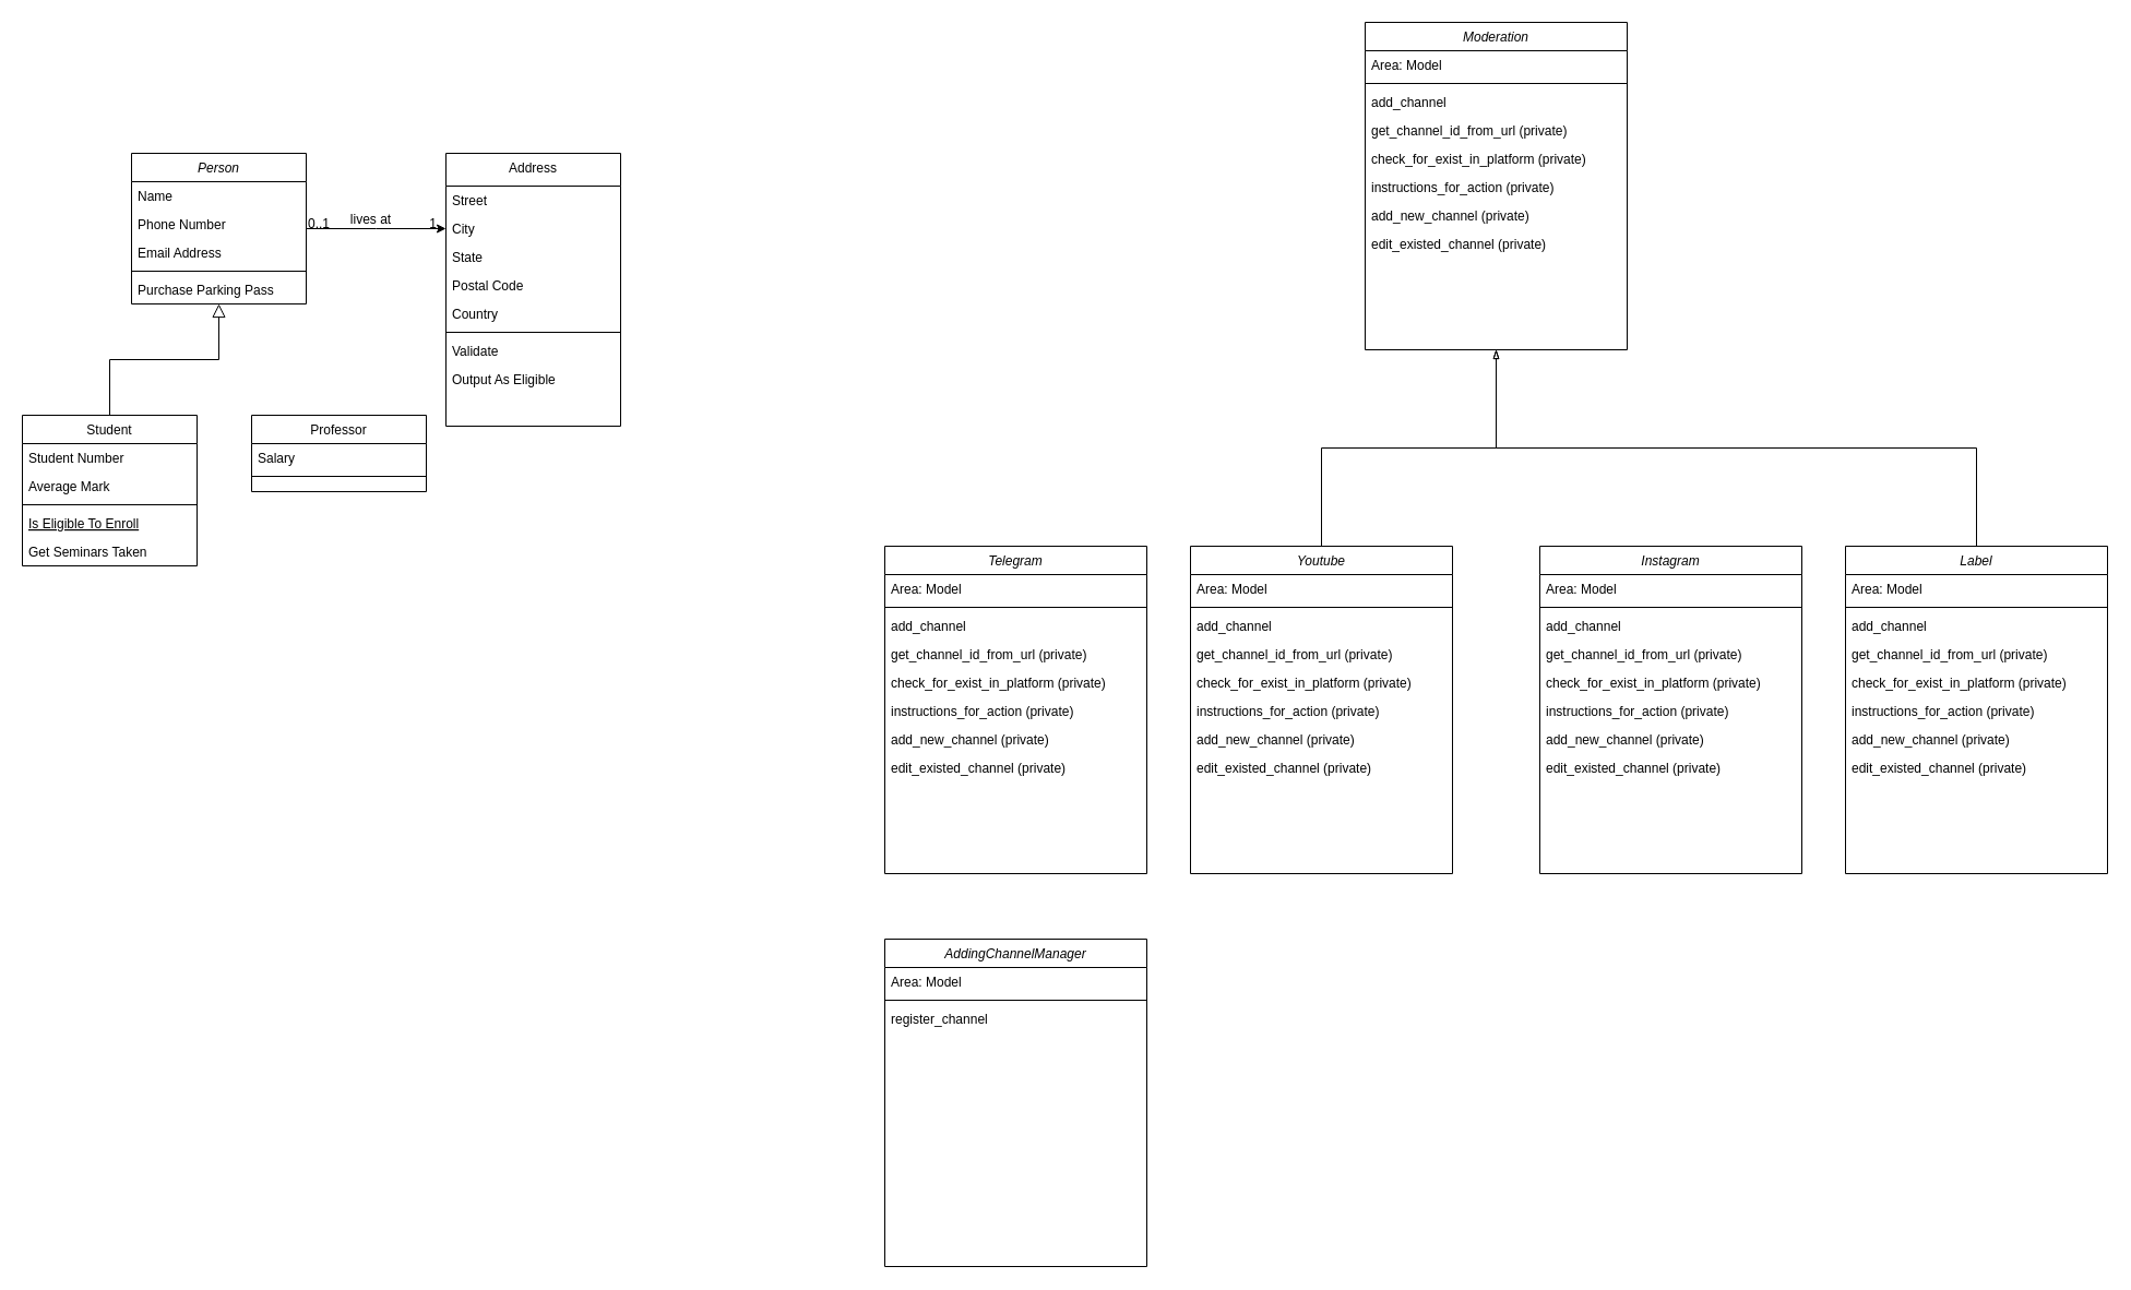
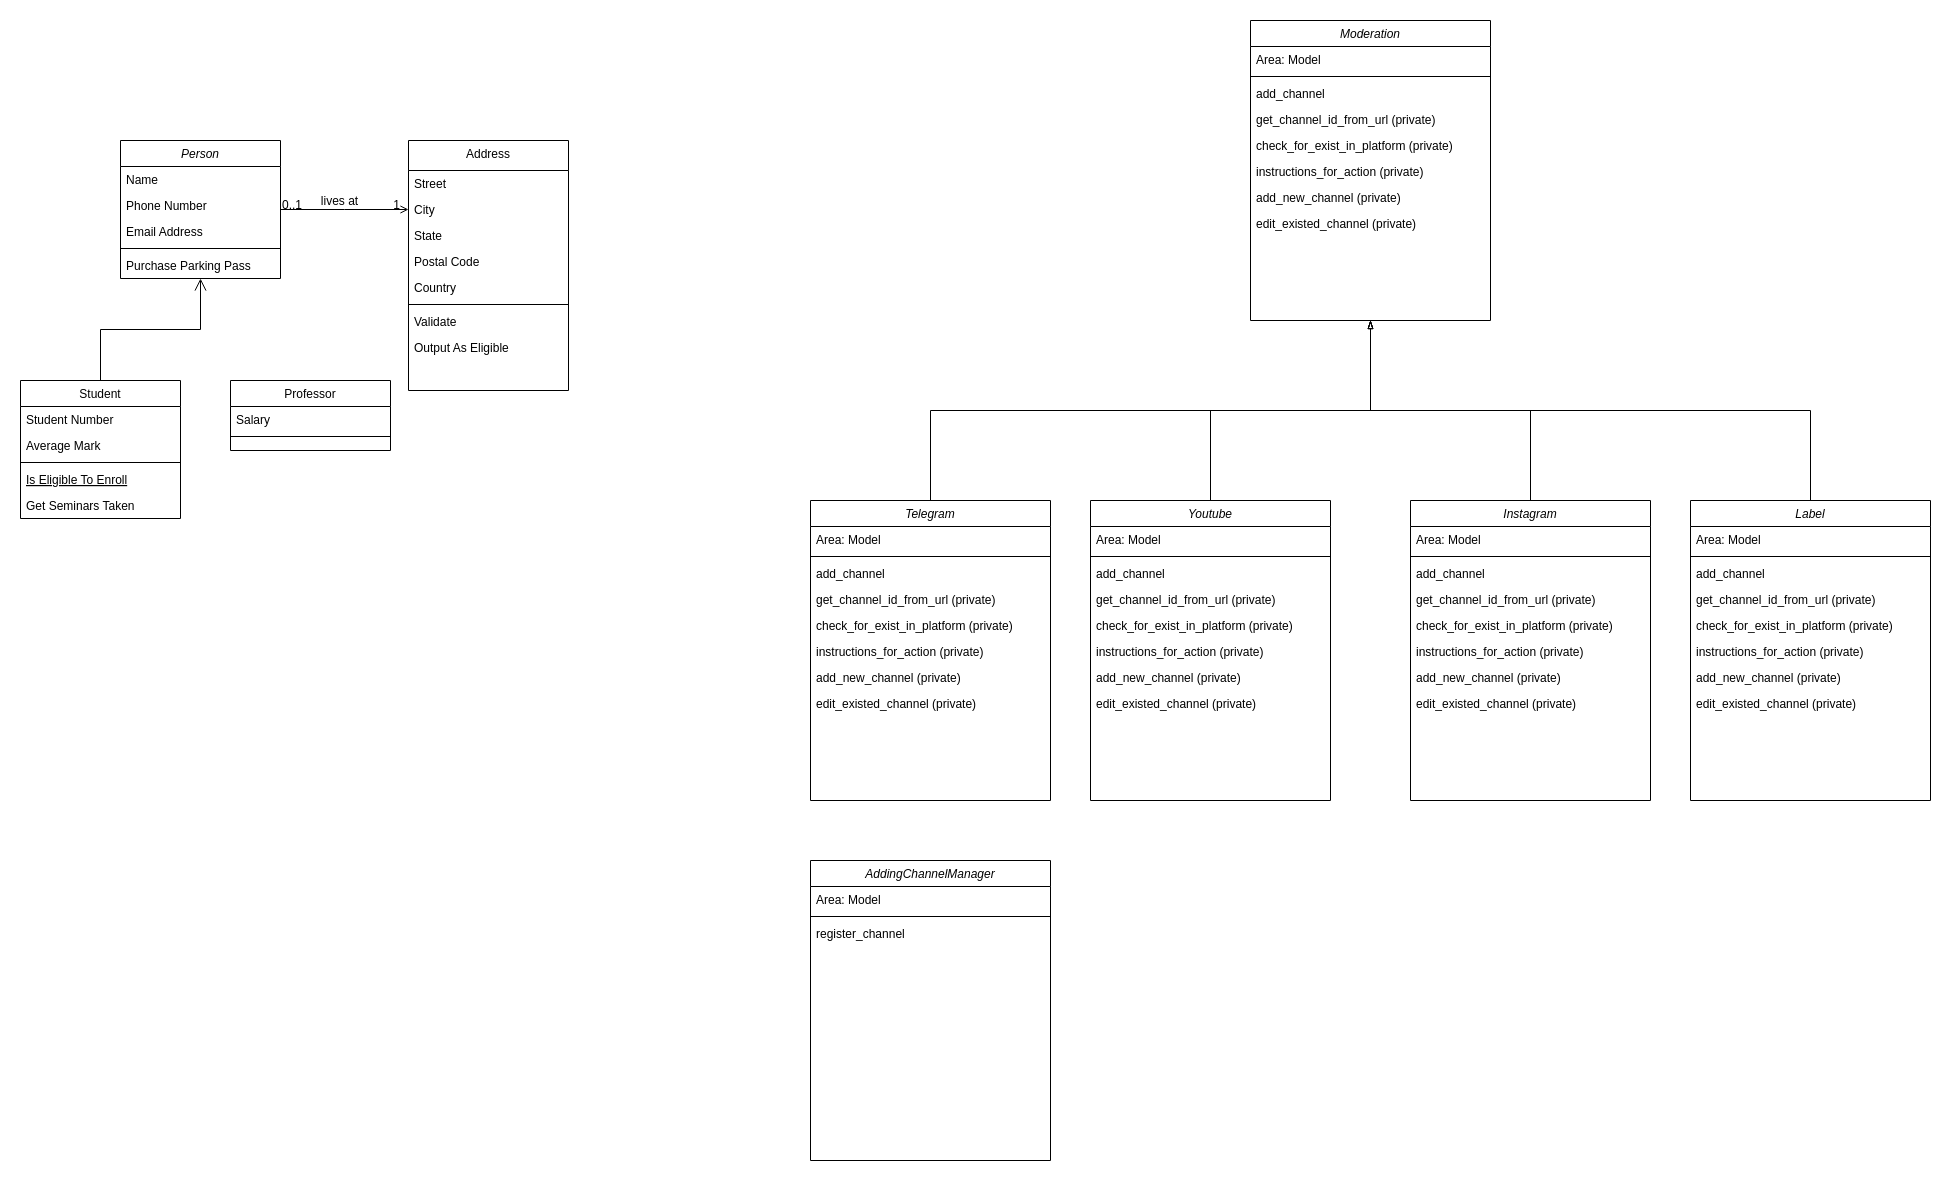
- <mxCell id="27" value="" style="endArrow=classic;shadow=0;strokeWidth=1;rounded=0;endFill=1;edgeStyle=elbowEdgeStyle;elbow=vertical;" parent="1" source="2" target="18" edge="1"><mxGeometry x="0.5" y="41" relative="1" as="geometry"><mxPoint x="280" y="212" as="sourcePoint" /><mxPoint x="440" y="212" as="targetPoint" /><mxPoint x="-40" y="32" as="offset" /></mxGeometry></mxCell>
+ <mxCell id="27" value="" style="endArrow=open;shadow=0;strokeWidth=1;rounded=0;endFill=1;edgeStyle=elbowEdgeStyle;elbow=vertical;" parent="1" source="2" target="18" edge="1"><mxGeometry x="0.5" y="41" relative="1" as="geometry"><mxPoint x="280" y="212" as="sourcePoint" /><mxPoint x="440" y="212" as="targetPoint" /><mxPoint x="-40" y="32" as="offset" /></mxGeometry></mxCell>
- <mxCell id="14" value="" style="endArrow=block;endSize=10;endFill=0;shadow=0;strokeWidth=1;rounded=0;edgeStyle=elbowEdgeStyle;elbow=vertical;" parent="1" source="8" target="2" edge="1"><mxGeometry width="160" relative="1" as="geometry"><mxPoint x="100" y="223" as="sourcePoint" /><mxPoint x="100" y="223" as="targetPoint" /></mxGeometry></mxCell>
+ <mxCell id="14" value="" style="endArrow=open;endSize=10;endFill=0;shadow=0;strokeWidth=1;rounded=0;edgeStyle=elbowEdgeStyle;elbow=vertical;" parent="1" source="8" target="2" edge="1"><mxGeometry width="160" relative="1" as="geometry"><mxPoint x="100" y="223" as="sourcePoint" /><mxPoint x="100" y="223" as="targetPoint" /></mxGeometry></mxCell>
+ <mxCell id="76" value="" style="endArrow=blockThin;html=1;rounded=0;edgeStyle=orthogonalEdgeStyle;endFill=0;exitX=0.5;exitY=0;exitDx=0;exitDy=0;entryX=0.5;entryY=1;entryDx=0;entryDy=0;" edge="1" parent="1" source="40" target="31"><mxGeometry width="50" height="50" relative="1" as="geometry"><mxPoint x="1050" y="460" as="sourcePoint" /><mxPoint x="1340" y="350" as="targetPoint" /></mxGeometry></mxCell>
+ <mxCell id="78" value="" style="endArrow=blockThin;html=1;rounded=0;edgeStyle=orthogonalEdgeStyle;endFill=0;exitX=0.5;exitY=0;exitDx=0;exitDy=0;entryX=0.5;entryY=1;entryDx=0;entryDy=0;" edge="1" parent="1" source="58" target="31"><mxGeometry width="50" height="50" relative="1" as="geometry"><mxPoint x="1450" y="430" as="sourcePoint" /><mxPoint x="1500" y="380" as="targetPoint" /><Array as="points"><mxPoint x="1530" y="410" /><mxPoint x="1370" y="410" /></Array></mxGeometry></mxCell>
